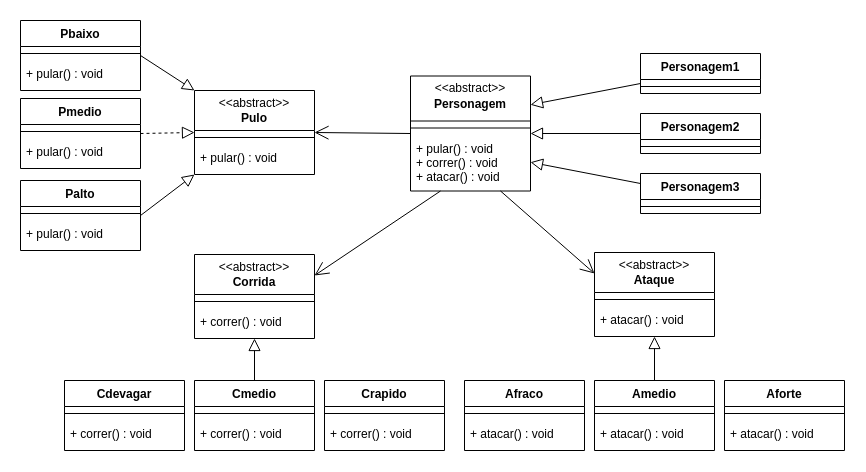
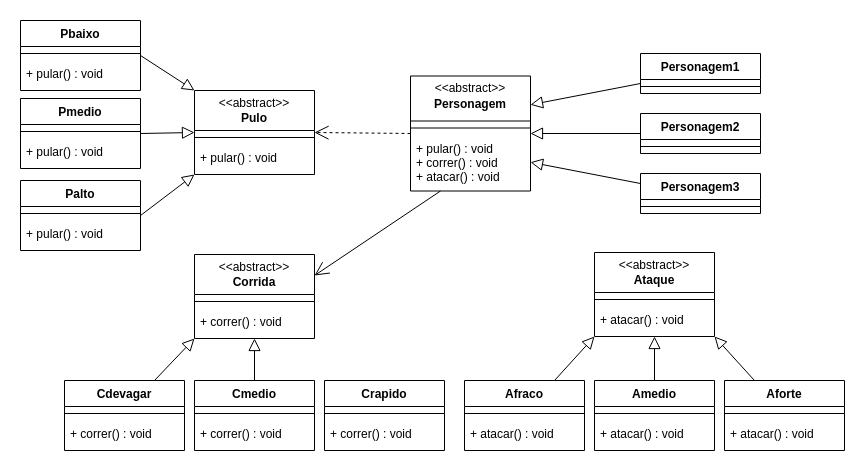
- <mxCell id="48" value="" style="endArrow=block;endSize=10;endFill=0;shadow=0;strokeWidth=1;rounded=0;elbow=vertical;exitX=1;exitY=0.5;exitDx=0;exitDy=0;entryX=0;entryY=0.5;entryDx=0;entryDy=0;dashed=1;" parent="1" source="42" target="12" edge="1"><mxGeometry width="160" relative="1" as="geometry"><mxPoint x="150" y="65" as="sourcePoint" /><mxPoint x="168" y="120" as="targetPoint" /></mxGeometry></mxCell>
+ <mxCell id="48" value="" style="endArrow=block;endSize=10;endFill=0;shadow=0;strokeWidth=1;rounded=0;elbow=vertical;exitX=1;exitY=0.5;exitDx=0;exitDy=0;entryX=0;entryY=0.5;entryDx=0;entryDy=0;" parent="1" source="42" target="12" edge="1"><mxGeometry width="160" relative="1" as="geometry"><mxPoint x="150" y="65" as="sourcePoint" /><mxPoint x="168" y="120" as="targetPoint" /></mxGeometry></mxCell>
- <mxCell id="58" value="" style="endArrow=open;endFill=1;endSize=12;html=1;rounded=0;entryX=1;entryY=0.5;entryDx=0;entryDy=0;exitX=0;exitY=0.5;exitDx=0;exitDy=0;" parent="1" source="3" target="12" edge="1"><mxGeometry width="160" relative="1" as="geometry"><mxPoint x="358" y="80" as="sourcePoint" /><mxPoint x="338" y="130" as="targetPoint" /></mxGeometry></mxCell>
+ <mxCell id="58" value="" style="endArrow=open;endFill=1;endSize=12;html=1;rounded=0;entryX=1;entryY=0.5;entryDx=0;entryDy=0;exitX=0;exitY=0.5;exitDx=0;exitDy=0;dashed=1;" parent="1" source="3" target="12" edge="1"><mxGeometry width="160" relative="1" as="geometry"><mxPoint x="358" y="80" as="sourcePoint" /><mxPoint x="338" y="130" as="targetPoint" /></mxGeometry></mxCell>
- <mxCell id="60" value="" style="endArrow=open;endFill=1;endSize=12;html=1;rounded=0;entryX=0;entryY=0.25;entryDx=0;entryDy=0;exitX=0.75;exitY=1;exitDx=0;exitDy=0;" parent="1" source="3" target="18" edge="1"><mxGeometry width="160" relative="1" as="geometry"><mxPoint x="445" y="121" as="sourcePoint" /><mxPoint x="324" y="287.5" as="targetPoint" /></mxGeometry></mxCell>
+ <mxCell id="52" value="" style="endArrow=block;endSize=10;endFill=0;shadow=0;strokeWidth=1;rounded=0;elbow=vertical;exitX=0.75;exitY=0;exitDx=0;exitDy=0;entryX=0;entryY=1;entryDx=0;entryDy=0;" parent="1" source="33" target="18" edge="1"><mxGeometry width="160" relative="1" as="geometry"><mxPoint x="584" y="370" as="sourcePoint" /><mxPoint x="544" y="320" as="targetPoint" /></mxGeometry></mxCell>
+ <mxCell id="54" value="" style="endArrow=block;endSize=10;endFill=0;shadow=0;strokeWidth=1;rounded=0;elbow=vertical;entryX=1;entryY=1;entryDx=0;entryDy=0;exitX=0.25;exitY=0;exitDx=0;exitDy=0;" parent="1" source="39" target="18" edge="1"><mxGeometry width="160" relative="1" as="geometry"><mxPoint x="740" y="360" as="sourcePoint" /><mxPoint x="616" y="306" as="targetPoint" /></mxGeometry></mxCell>
+ <mxCell id="50" value="" style="endArrow=block;endSize=10;endFill=0;shadow=0;strokeWidth=1;rounded=0;elbow=vertical;exitX=0.75;exitY=0;exitDx=0;exitDy=0;entryX=0;entryY=1;entryDx=0;entryDy=0;" parent="1" source="24" target="15" edge="1"><mxGeometry width="160" relative="1" as="geometry"><mxPoint x="140" y="357" as="sourcePoint" /><mxPoint x="190" y="310" as="targetPoint" /></mxGeometry></mxCell>
